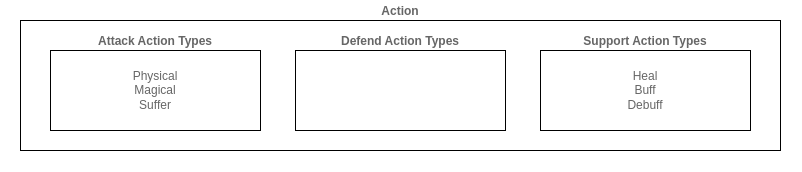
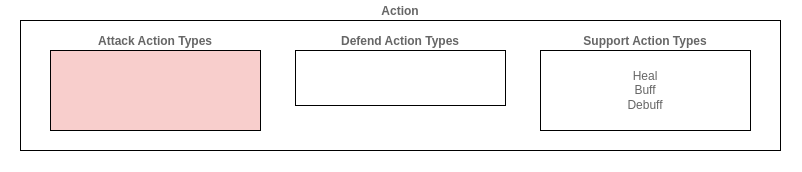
- <mxCell id="6" value="Physical&lt;br&gt;Magical&lt;br&gt;Suffer" style="text;html=1;strokeColor=none;fillColor=none;align=center;verticalAlign=middle;whiteSpace=wrap;rounded=0;fontColor=#666666;" vertex="1" parent="1"><mxGeometry x="60" y="60" width="190" height="60" as="geometry" /></mxCell>
- <mxCell id="4" value="Attack Action Types" style="rounded=0;whiteSpace=wrap;html=1;fontColor=#666666;fontStyle=1;labelPosition=center;verticalLabelPosition=top;align=center;verticalAlign=bottom;" vertex="1" parent="1"><mxGeometry x="50" y="50" width="210" height="80" as="geometry" /></mxCell>
+ <mxCell id="4" value="Attack Action Types" style="rounded=0;whiteSpace=wrap;html=1;fontColor=#666666;fontStyle=1;labelPosition=center;verticalLabelPosition=top;align=center;verticalAlign=bottom;fillColor=#f8cecc;" vertex="1" parent="1"><mxGeometry x="50" y="50" width="210" height="80" as="geometry" /></mxCell>
- <mxCell id="3" value="Defend Action Types" style="rounded=0;whiteSpace=wrap;html=1;fontColor=#666666;fontStyle=1;labelPosition=center;verticalLabelPosition=top;align=center;verticalAlign=bottom;" vertex="1" parent="1"><mxGeometry x="295" y="50" width="210" height="80" as="geometry" /></mxCell>
+ <mxCell id="3" value="Defend Action Types" style="rounded=0;whiteSpace=wrap;html=1;fontColor=#666666;fontStyle=1;labelPosition=center;verticalLabelPosition=top;align=center;verticalAlign=bottom;" vertex="1" parent="1"><mxGeometry x="295" y="50" width="210" height="55" as="geometry" /></mxCell>
